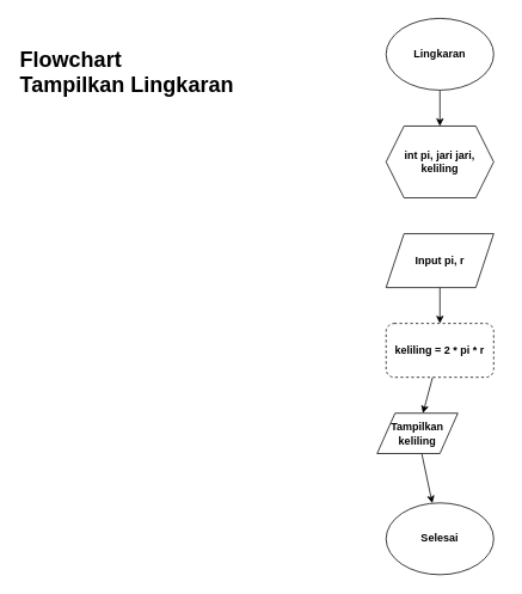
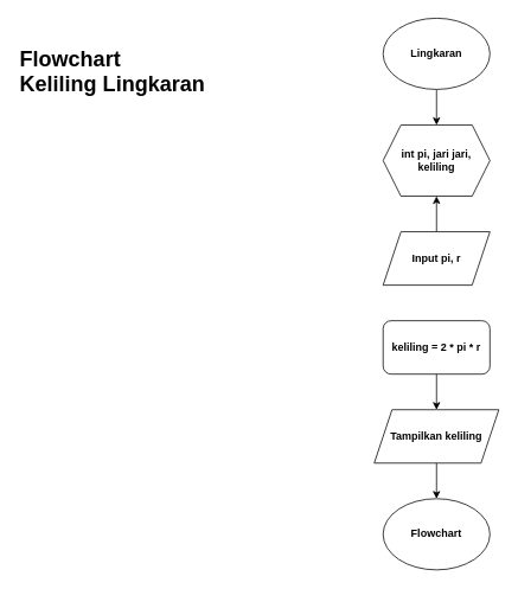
- <mxCell id="12" value="Flowchart&lt;br&gt;Tampilkan Lingkaran" style="text;strokeColor=none;fillColor=none;html=1;fontSize=24;fontStyle=1;verticalAlign=middle;align=left;" parent="1" vertex="1"><mxGeometry x="20" y="20" width="280" height="120" as="geometry" /></mxCell>
+ <mxCell id="12" value="Flowchart&lt;br&gt;Keliling Lingkaran" style="text;strokeColor=none;fillColor=none;html=1;fontSize=24;fontStyle=1;verticalAlign=middle;align=left;" parent="1" vertex="1"><mxGeometry x="20" y="20" width="280" height="120" as="geometry" /></mxCell>
- <mxCell id="5" value="" style="edgeStyle=none;html=1;" parent="1" source="6" target="8" edge="1"><mxGeometry relative="1" as="geometry" /></mxCell>
+ <mxCell id="5" value="" style="edgeStyle=none;html=1;" parent="1" source="6" target="4" edge="1"><mxGeometry relative="1" as="geometry" /></mxCell>
- <mxCell id="8" value="&lt;b&gt;keliling = 2 * pi * r&lt;/b&gt;" style="rounded=1;whiteSpace=wrap;html=1;dashed=1;" parent="1" vertex="1"><mxGeometry x="430" y="360" width="120" height="60" as="geometry" /></mxCell>
+ <mxCell id="8" value="&lt;b&gt;keliling = 2 * pi * r&lt;/b&gt;" style="rounded=1;whiteSpace=wrap;html=1;" parent="1" vertex="1"><mxGeometry x="430" y="360" width="120" height="60" as="geometry" /></mxCell>
- <mxCell id="10" value="&lt;b&gt;Tampilkan keliling&lt;/b&gt;" style="shape=parallelogram;perimeter=parallelogramPerimeter;whiteSpace=wrap;html=1;fixedSize=1;size=20;" parent="1" vertex="1"><mxGeometry x="420" y="460" width="90" height="45" as="geometry" /></mxCell>
+ <mxCell id="10" value="&lt;b&gt;Tampilkan keliling&lt;/b&gt;" style="shape=parallelogram;perimeter=parallelogramPerimeter;whiteSpace=wrap;html=1;fixedSize=1;size=20;" parent="1" vertex="1"><mxGeometry x="420" y="460" width="140" height="60" as="geometry" /></mxCell>
- <mxCell id="11" value="&lt;b&gt;Selesai&lt;/b&gt;" style="ellipse;whiteSpace=wrap;html=1;" parent="1" vertex="1"><mxGeometry x="430" y="560" width="120" height="80" as="geometry" /></mxCell>
+ <mxCell id="11" value="&lt;b&gt;Flowchart&lt;/b&gt;" style="ellipse;whiteSpace=wrap;html=1;" parent="1" vertex="1"><mxGeometry x="430" y="560" width="120" height="80" as="geometry" /></mxCell>
